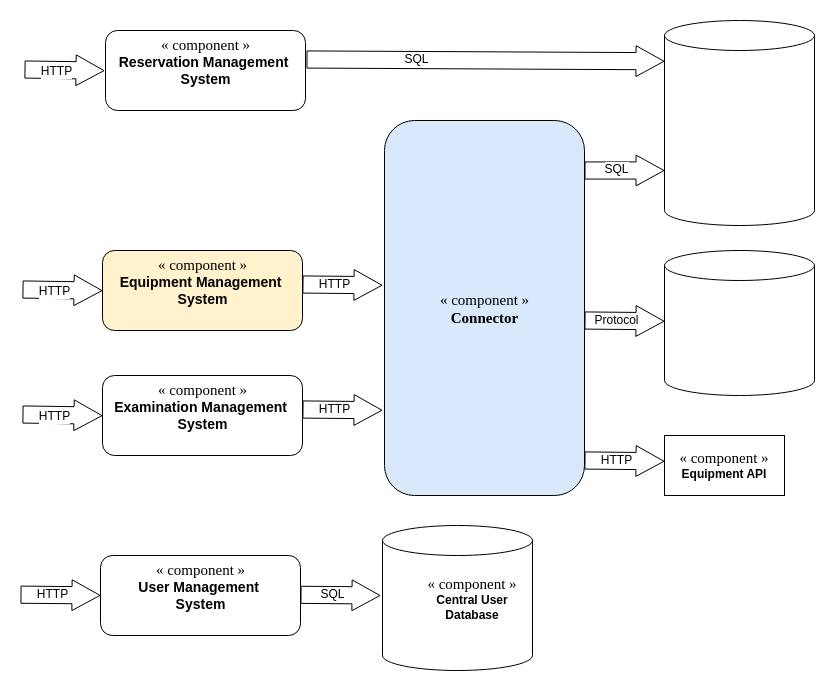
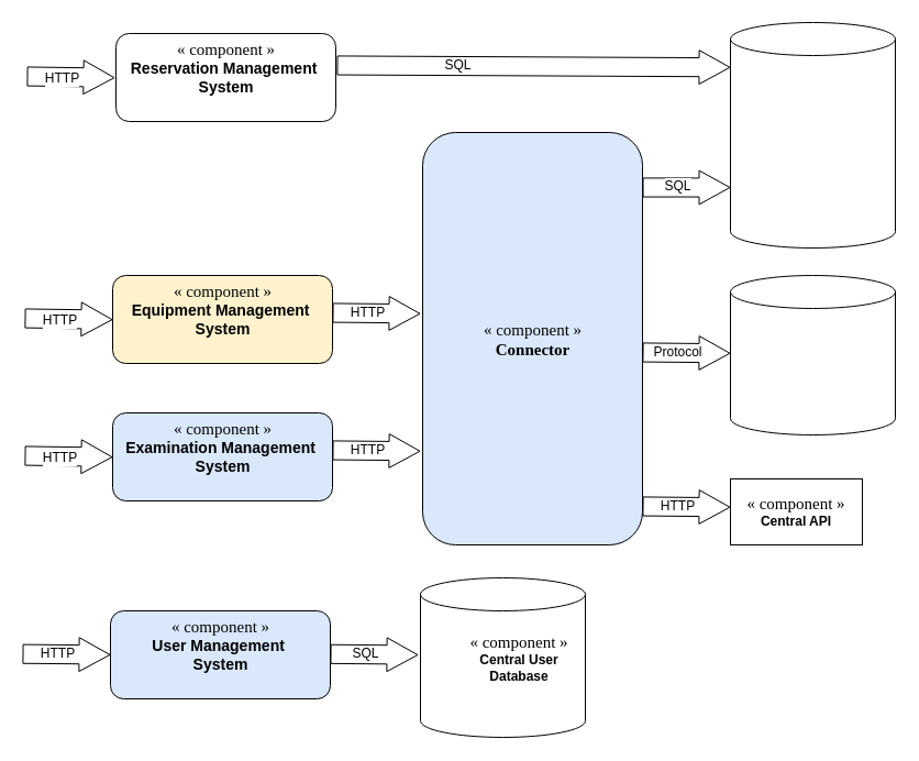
- <mxCell id="2" value="&lt;font face=&quot;Garamond&quot;&gt;&lt;font style=&quot;font-size: 15px&quot;&gt;« &lt;font style=&quot;font-size: 15px&quot;&gt;component &lt;/font&gt;»&lt;/font&gt;&lt;br&gt;&lt;/font&gt;&lt;b style=&quot;font-size: 14px&quot;&gt;&lt;span&gt;Examination Management&amp;nbsp;&lt;/span&gt;&lt;br&gt;&lt;span&gt;System&lt;/span&gt;&lt;br&gt;&lt;br&gt;&lt;/b&gt;" style="html=1;dropTarget=0;fontSize=12;rounded=1;" parent="1" vertex="1"><mxGeometry x="102" y="375" width="200" height="80" as="geometry" /></mxCell>
+ <mxCell id="2" value="&lt;font face=&quot;Garamond&quot;&gt;&lt;font style=&quot;font-size: 15px&quot;&gt;« &lt;font style=&quot;font-size: 15px&quot;&gt;component &lt;/font&gt;»&lt;/font&gt;&lt;br&gt;&lt;/font&gt;&lt;b style=&quot;font-size: 14px&quot;&gt;&lt;span&gt;Examination Management&amp;nbsp;&lt;/span&gt;&lt;br&gt;&lt;span&gt;System&lt;/span&gt;&lt;br&gt;&lt;br&gt;&lt;/b&gt;" style="html=1;dropTarget=0;fontSize=12;rounded=1;fillColor=#dae8fc;" parent="1" vertex="1"><mxGeometry x="102" y="375" width="200" height="80" as="geometry" /></mxCell>
- <mxCell id="18" value="&lt;span style=&quot;font-family: &amp;#34;garamond&amp;#34; ; font-size: 15px&quot;&gt;«&amp;nbsp;&lt;/span&gt;&lt;font style=&quot;font-family: &amp;#34;garamond&amp;#34; ; font-size: 15px&quot;&gt;component&amp;nbsp;&lt;/font&gt;&lt;span style=&quot;font-family: &amp;#34;garamond&amp;#34; ; font-size: 15px&quot;&gt;»&lt;/span&gt;&lt;b&gt;&lt;br&gt;Equipment API&lt;/b&gt;" style="rounded=0;whiteSpace=wrap;html=1;" parent="1" vertex="1"><mxGeometry x="664" y="435" width="120" height="60" as="geometry" /></mxCell>
+ <mxCell id="18" value="&lt;span style=&quot;font-family: &amp;#34;garamond&amp;#34; ; font-size: 15px&quot;&gt;«&amp;nbsp;&lt;/span&gt;&lt;font style=&quot;font-family: &amp;#34;garamond&amp;#34; ; font-size: 15px&quot;&gt;component&amp;nbsp;&lt;/font&gt;&lt;span style=&quot;font-family: &amp;#34;garamond&amp;#34; ; font-size: 15px&quot;&gt;»&lt;/span&gt;&lt;b&gt;&lt;br&gt;Central API&lt;/b&gt;" style="rounded=0;whiteSpace=wrap;html=1;" parent="1" vertex="1"><mxGeometry x="664" y="435" width="120" height="60" as="geometry" /></mxCell>
- <mxCell id="3" value="&lt;font face=&quot;Garamond&quot;&gt;&lt;font style=&quot;font-size: 15px&quot;&gt;« &lt;font style=&quot;font-size: 15px&quot;&gt;component &lt;/font&gt;»&lt;/font&gt;&lt;br&gt;&lt;/font&gt;&lt;b style=&quot;font-size: 14px&quot;&gt;&lt;span&gt;User Management&amp;nbsp;&lt;/span&gt;&lt;br&gt;&lt;span&gt;System&lt;/span&gt;&lt;br&gt;&lt;br&gt;&lt;/b&gt;" style="html=1;dropTarget=0;fontSize=12;rounded=1;" parent="1" vertex="1"><mxGeometry x="100" y="555" width="200" height="80" as="geometry" /></mxCell>
+ <mxCell id="3" value="&lt;font face=&quot;Garamond&quot;&gt;&lt;font style=&quot;font-size: 15px&quot;&gt;« &lt;font style=&quot;font-size: 15px&quot;&gt;component &lt;/font&gt;»&lt;/font&gt;&lt;br&gt;&lt;/font&gt;&lt;b style=&quot;font-size: 14px&quot;&gt;&lt;span&gt;User Management&amp;nbsp;&lt;/span&gt;&lt;br&gt;&lt;span&gt;System&lt;/span&gt;&lt;br&gt;&lt;br&gt;&lt;/b&gt;" style="html=1;dropTarget=0;fontSize=12;rounded=1;fillColor=#dae8fc;" parent="1" vertex="1"><mxGeometry x="100" y="555" width="200" height="80" as="geometry" /></mxCell>
